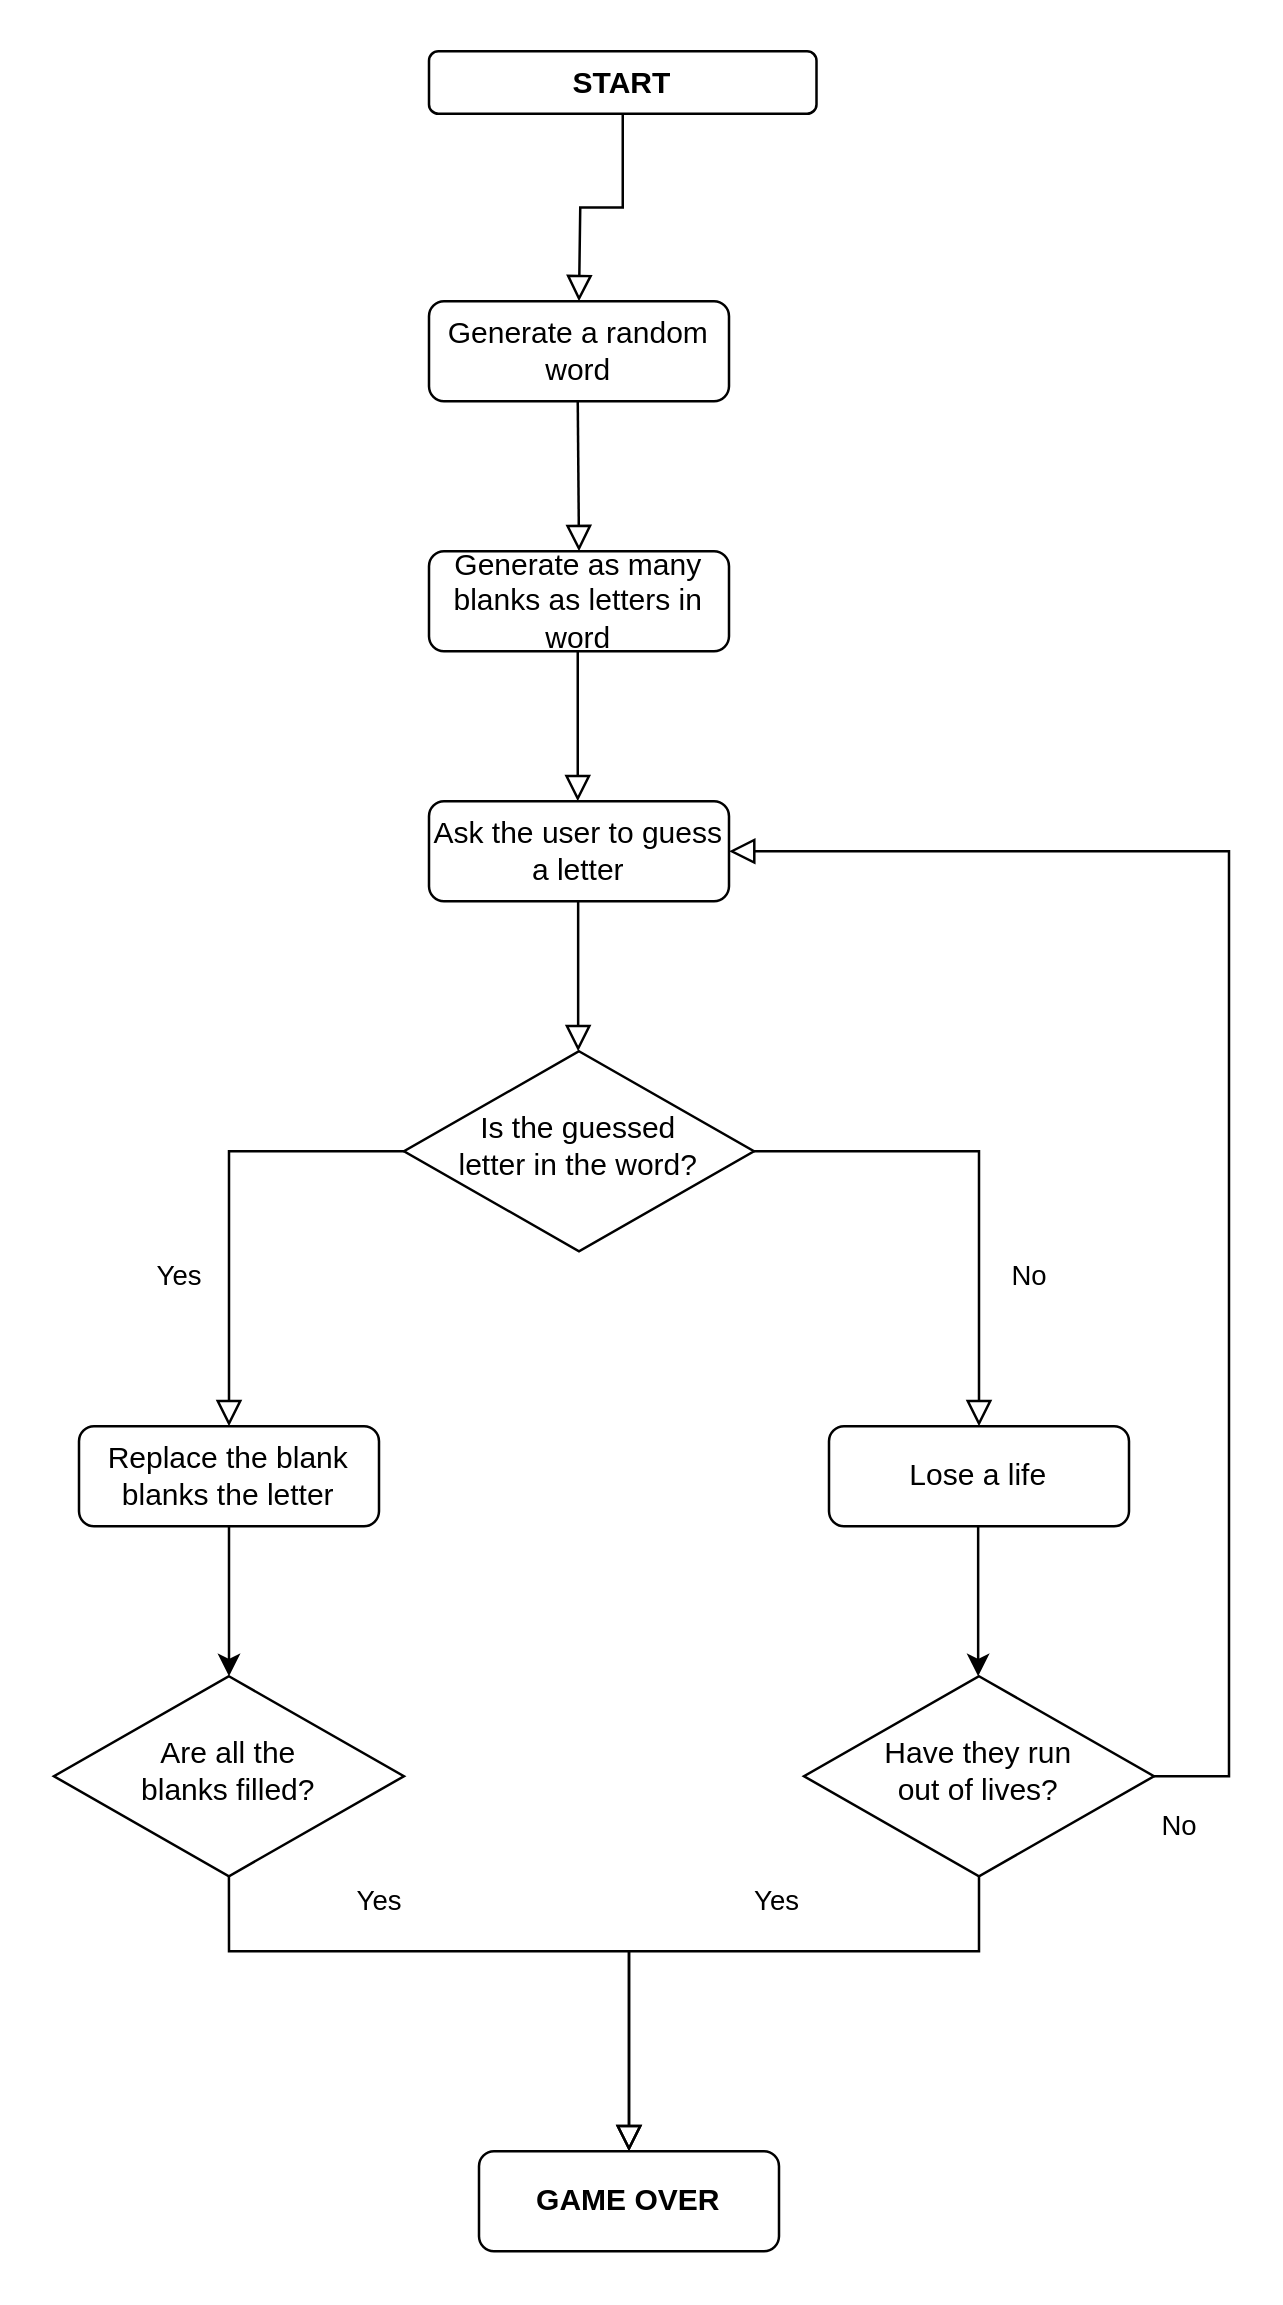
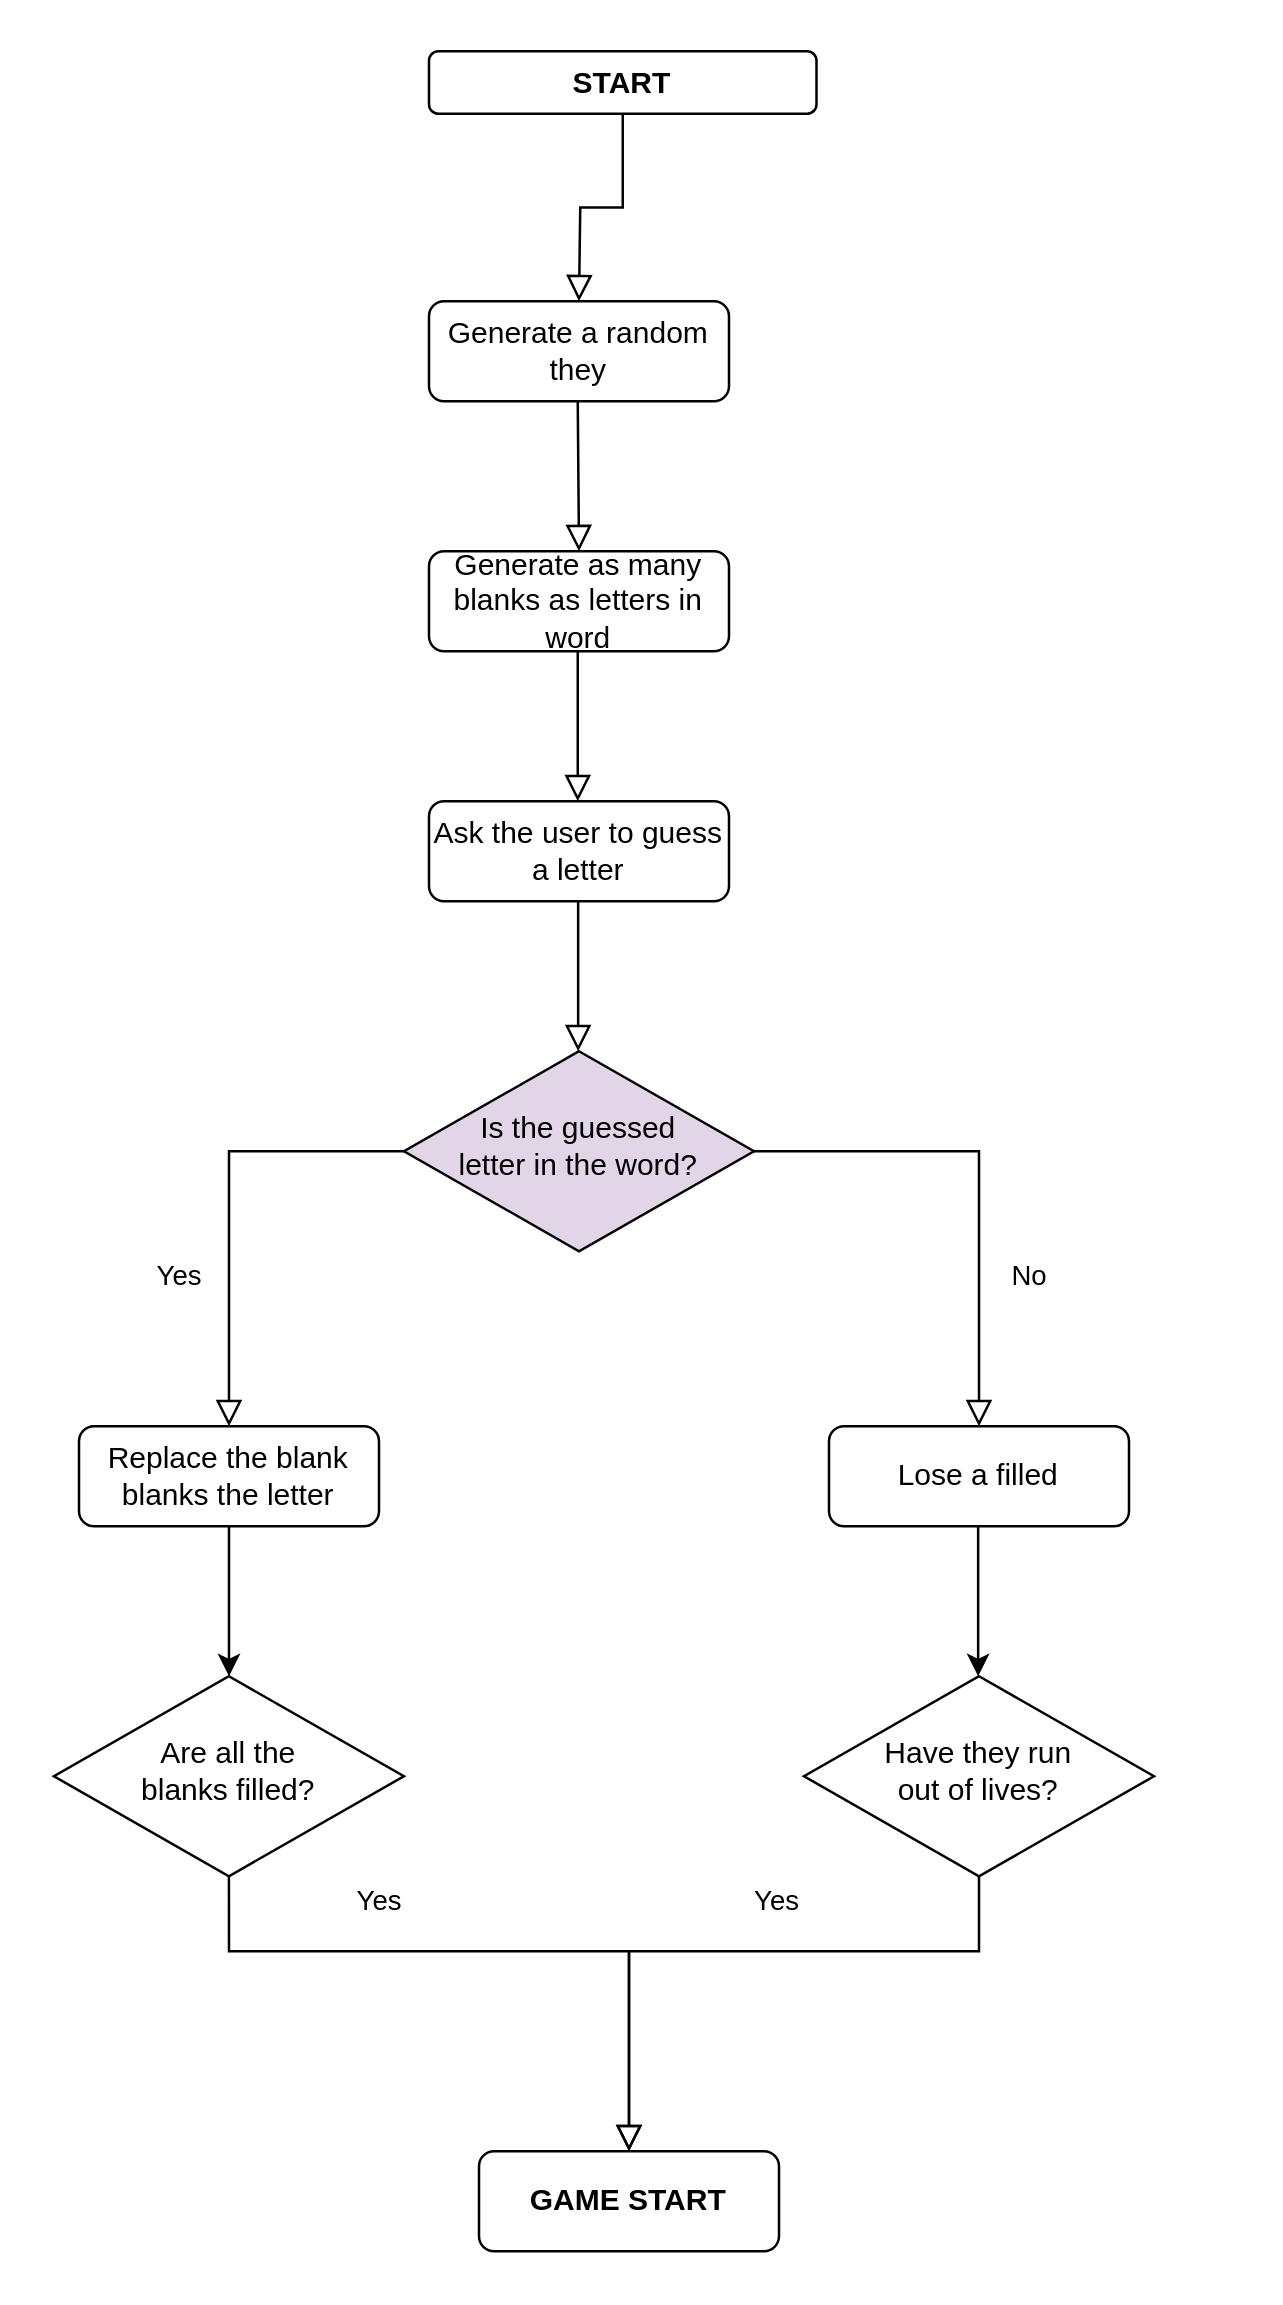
- <mxCell id="7" value="Generate a random word" style="rounded=1;whiteSpace=wrap;html=1;fontSize=12;glass=0;strokeWidth=1;shadow=0;" parent="1" vertex="1"><mxGeometry x="171" y="120" width="120" height="40" as="geometry" /></mxCell>
+ <mxCell id="7" value="Generate a random they" style="rounded=1;whiteSpace=wrap;html=1;fontSize=12;glass=0;strokeWidth=1;shadow=0;" parent="1" vertex="1"><mxGeometry x="171" y="120" width="120" height="40" as="geometry" /></mxCell>
- <mxCell id="18" value="No" style="edgeStyle=orthogonalEdgeStyle;rounded=0;html=1;jettySize=auto;orthogonalLoop=1;fontSize=11;endArrow=block;endFill=0;endSize=8;strokeWidth=1;shadow=0;labelBackgroundColor=none;entryX=1;entryY=0.5;entryDx=0;entryDy=0;" parent="1" source="19" target="9" edge="1"><mxGeometry x="-0.967" y="-20" relative="1" as="geometry"><mxPoint as="offset" /><mxPoint x="511" y="330" as="targetPoint" /><Array as="points"><mxPoint x="491" y="710" /><mxPoint x="491" y="340" /></Array></mxGeometry></mxCell>
- <mxCell id="5" value="Is the guessed &lt;br&gt;letter in the word?" style="rhombus;whiteSpace=wrap;html=1;shadow=0;fontFamily=Helvetica;fontSize=12;align=center;strokeWidth=1;spacing=6;spacingTop=-4;" parent="1" vertex="1"><mxGeometry x="161" y="420" width="140" height="80" as="geometry" /></mxCell>
+ <mxCell id="5" value="Is the guessed &lt;br&gt;letter in the word?" style="rhombus;whiteSpace=wrap;html=1;shadow=0;fontFamily=Helvetica;fontSize=12;align=center;strokeWidth=1;spacing=6;spacingTop=-4;fillColor=#e1d5e7;" parent="1" vertex="1"><mxGeometry x="161" y="420" width="140" height="80" as="geometry" /></mxCell>
- <mxCell id="6" value="Lose a life" style="rounded=1;whiteSpace=wrap;html=1;fontSize=12;glass=0;strokeWidth=1;shadow=0;" parent="1" vertex="1"><mxGeometry x="331" y="570" width="120" height="40" as="geometry" /></mxCell>
+ <mxCell id="6" value="Lose a filled" style="rounded=1;whiteSpace=wrap;html=1;fontSize=12;glass=0;strokeWidth=1;shadow=0;" parent="1" vertex="1"><mxGeometry x="331" y="570" width="120" height="40" as="geometry" /></mxCell>
- <mxCell id="22" value="&lt;b&gt;GAME OVER&lt;/b&gt;" style="rounded=1;whiteSpace=wrap;html=1;fontSize=12;glass=0;strokeWidth=1;shadow=0;" parent="1" vertex="1"><mxGeometry x="191" y="860" width="120" height="40" as="geometry" /></mxCell>
+ <mxCell id="22" value="&lt;b&gt;GAME START&lt;/b&gt;" style="rounded=1;whiteSpace=wrap;html=1;fontSize=12;glass=0;strokeWidth=1;shadow=0;" parent="1" vertex="1"><mxGeometry x="191" y="860" width="120" height="40" as="geometry" /></mxCell>
